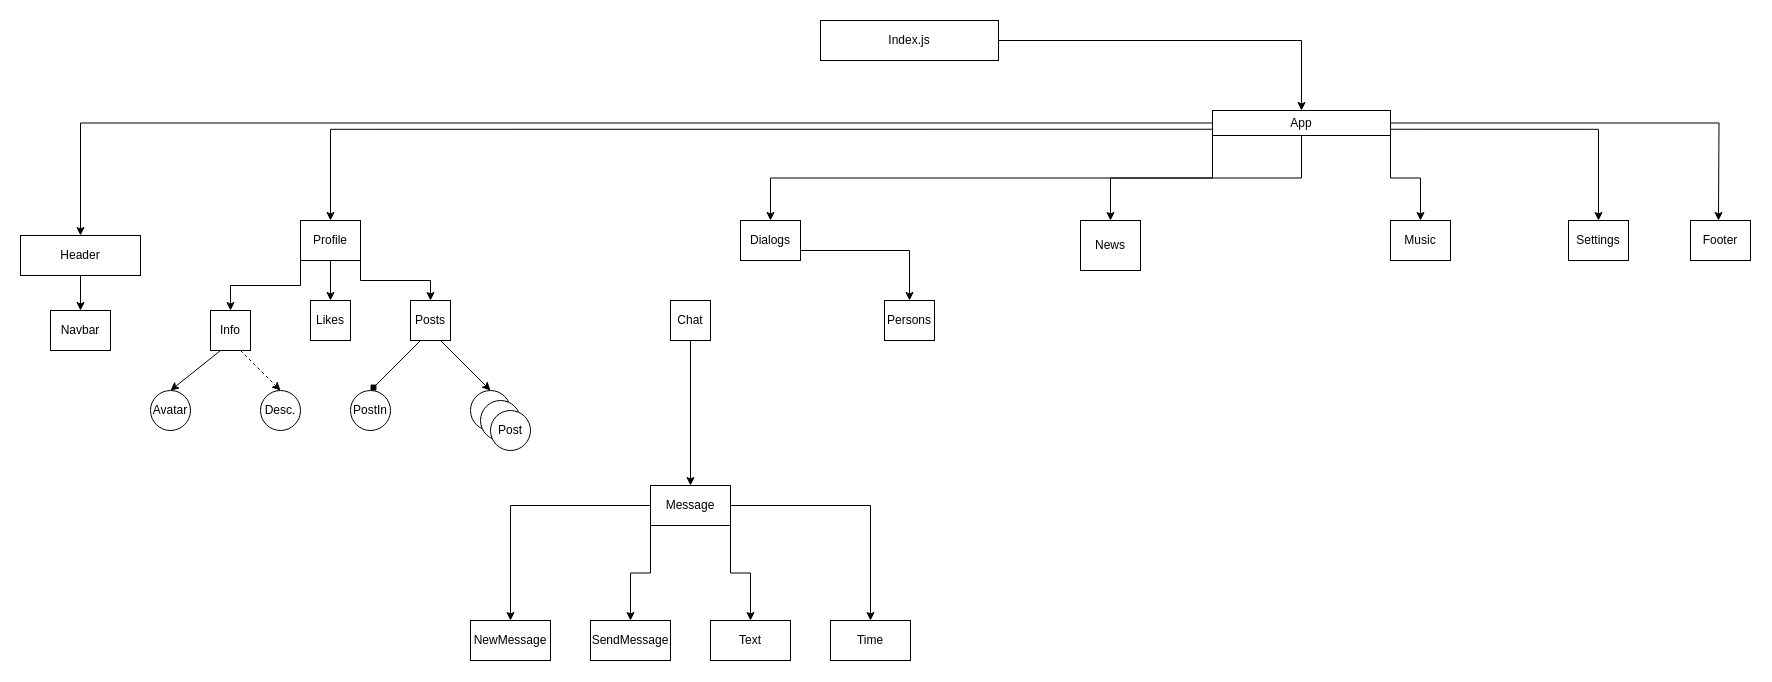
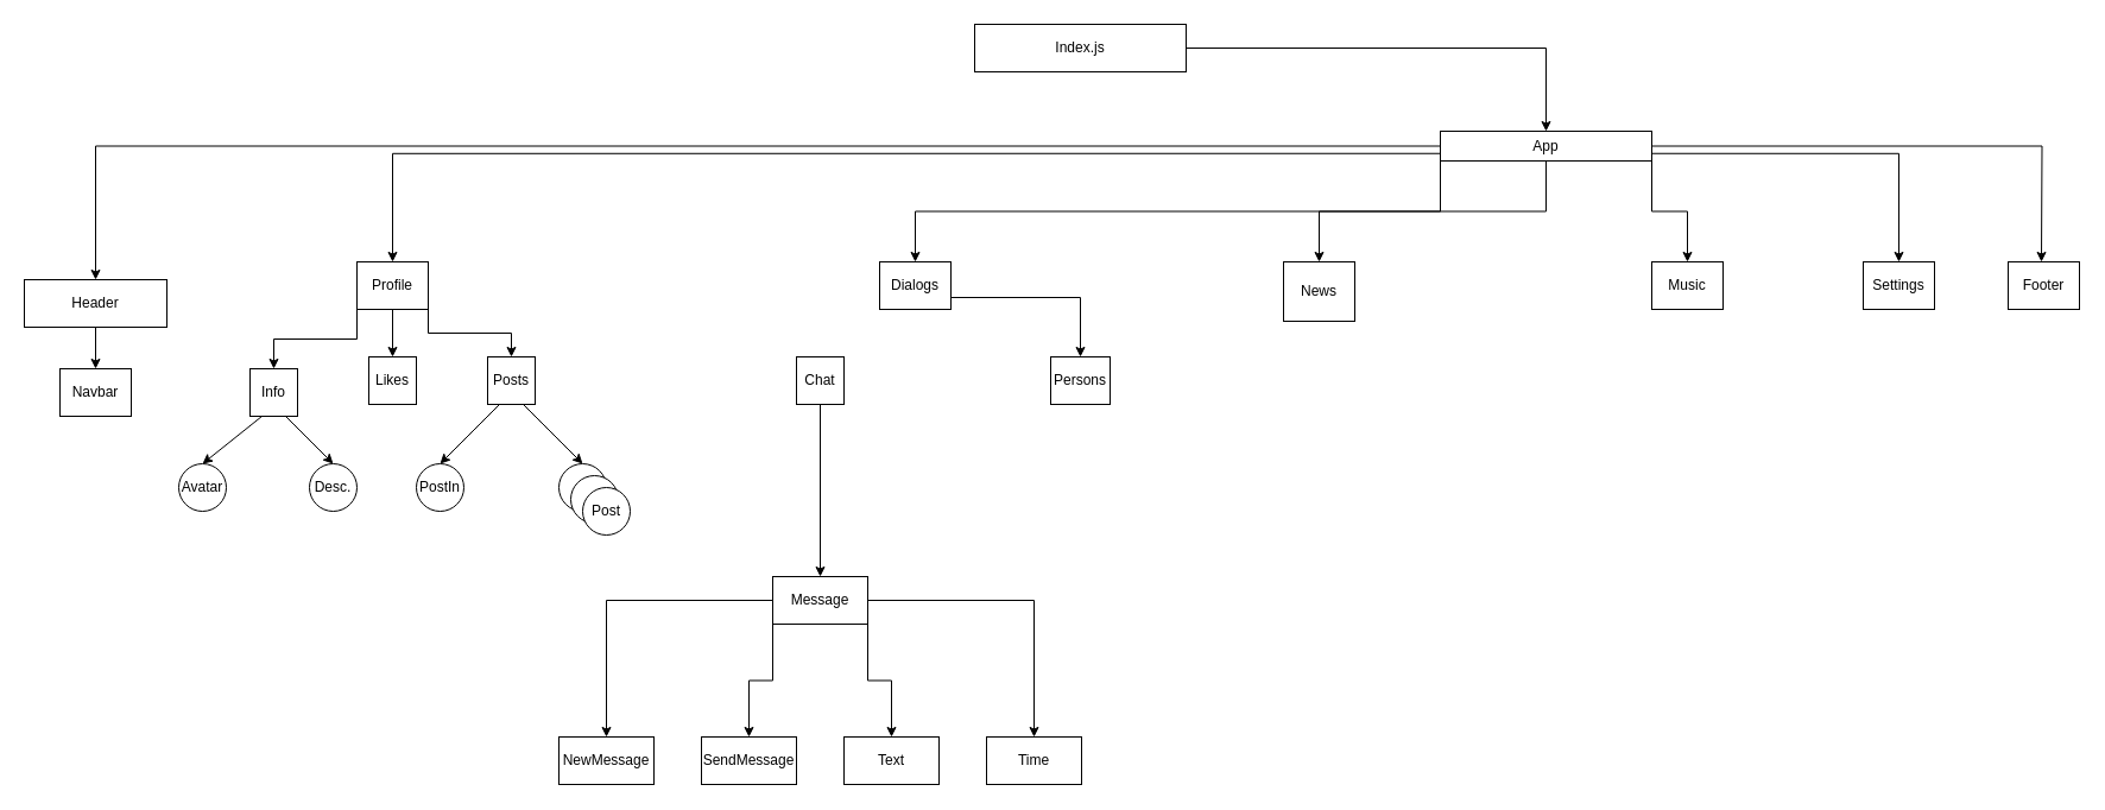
- <mxCell id="24" style="edgeStyle=none;rounded=0;orthogonalLoop=1;jettySize=auto;html=1;exitX=0.75;exitY=1;exitDx=0;exitDy=0;entryX=0.5;entryY=0;entryDx=0;entryDy=0;dashed=1;" parent="1" source="25" target="31" edge="1"><mxGeometry relative="1" as="geometry" /></mxCell>
+ <mxCell id="24" style="edgeStyle=none;rounded=0;orthogonalLoop=1;jettySize=auto;html=1;exitX=0.75;exitY=1;exitDx=0;exitDy=0;entryX=0.5;entryY=0;entryDx=0;entryDy=0;" parent="1" source="25" target="31" edge="1"><mxGeometry relative="1" as="geometry" /></mxCell>
- <mxCell id="28" style="edgeStyle=none;rounded=0;orthogonalLoop=1;jettySize=auto;html=1;exitX=0.25;exitY=1;exitDx=0;exitDy=0;entryX=0.5;entryY=0;entryDx=0;entryDy=0;endArrow=diamond;" parent="1" source="29" target="32" edge="1"><mxGeometry relative="1" as="geometry" /></mxCell>
+ <mxCell id="28" style="edgeStyle=none;rounded=0;orthogonalLoop=1;jettySize=auto;html=1;exitX=0.25;exitY=1;exitDx=0;exitDy=0;entryX=0.5;entryY=0;entryDx=0;entryDy=0;" parent="1" source="29" target="32" edge="1"><mxGeometry relative="1" as="geometry" /></mxCell>
